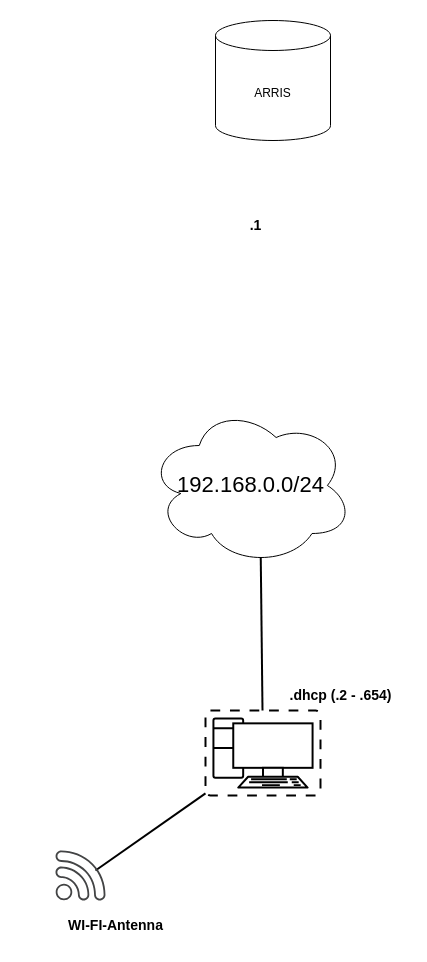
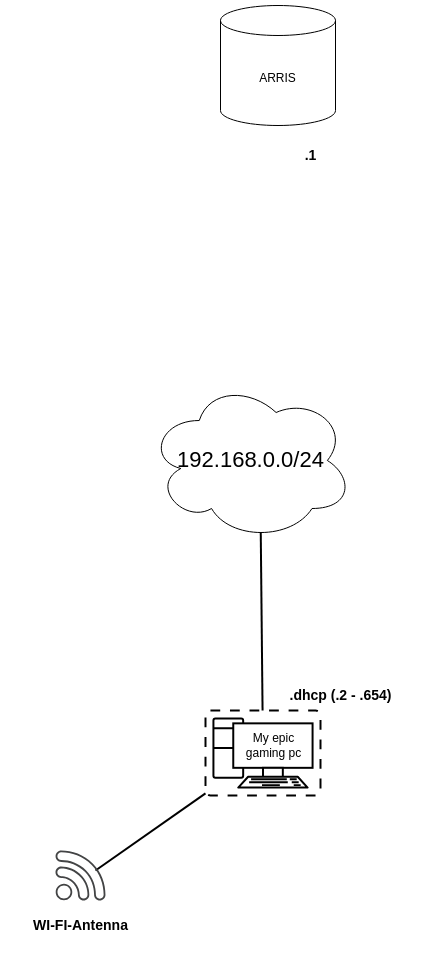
- <mxCell id="2" value="ARRIS" style="shape=cylinder3;whiteSpace=wrap;html=1;boundedLbl=1;backgroundOutline=1;size=15;direction=east;flipH=0;flipV=0;" parent="1" vertex="1"><mxGeometry x="215" y="20" width="115" height="120" as="geometry" /></mxCell>
+ <mxCell id="2" value="ARRIS" style="shape=cylinder3;whiteSpace=wrap;html=1;boundedLbl=1;backgroundOutline=1;size=15;direction=east;flipH=0;flipV=0;" parent="1" vertex="1"><mxGeometry x="220" y="5" width="115" height="120" as="geometry" /></mxCell>
- <mxCell id="12" value=".1" style="text;html=1;align=center;verticalAlign=middle;resizable=0;points=[];autosize=1;strokeColor=none;fillColor=none;fontSize=14;fontStyle=1" vertex="1" parent="1"><mxGeometry x="235" y="210" width="40" height="30" as="geometry" /></mxCell>
+ <mxCell id="12" value=".1" style="text;html=1;align=center;verticalAlign=middle;resizable=0;points=[];autosize=1;strokeColor=none;fillColor=none;fontSize=14;fontStyle=1" vertex="1" parent="1"><mxGeometry x="290" y="140" width="40" height="30" as="geometry" /></mxCell>
- <mxCell id="9" value="192.168.0.0/24" style="ellipse;shape=cloud;whiteSpace=wrap;html=1;fontSize=22;" vertex="1" parent="1"><mxGeometry x="147.5" y="405" width="205" height="160" as="geometry" /></mxCell>
+ <mxCell id="9" value="192.168.0.0/24" style="ellipse;shape=cloud;whiteSpace=wrap;html=1;fontSize=22;" vertex="1" parent="1"><mxGeometry x="147.5" y="380" width="205" height="160" as="geometry" /></mxCell>
+ <mxCell id="5" value="My epic&lt;br&gt;gaming pc" style="text;html=1;align=center;verticalAlign=middle;resizable=0;points=[];autosize=1;strokeColor=none;fillColor=none;" parent="3" vertex="1"><mxGeometry x="107.5" y="15" width="80" height="40" as="geometry" /></mxCell>
- <mxCell id="7" value="WI-FI-Antenna" style="text;html=1;align=center;verticalAlign=middle;resizable=0;points=[];autosize=1;strokeColor=none;fillColor=none;fontSize=14;fontStyle=1" vertex="1" parent="1"><mxGeometry x="55" y="910" width="120" height="30" as="geometry" /></mxCell>
+ <mxCell id="7" value="WI-FI-Antenna" style="text;html=1;align=center;verticalAlign=middle;resizable=0;points=[];autosize=1;strokeColor=none;fillColor=none;fontSize=14;fontStyle=1" vertex="1" parent="1"><mxGeometry x="20" y="910" width="120" height="30" as="geometry" /></mxCell>
